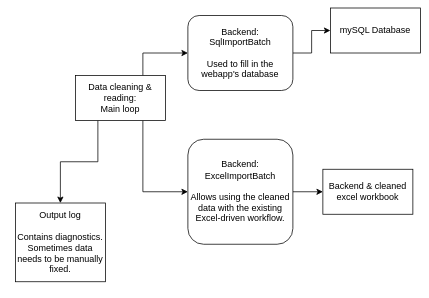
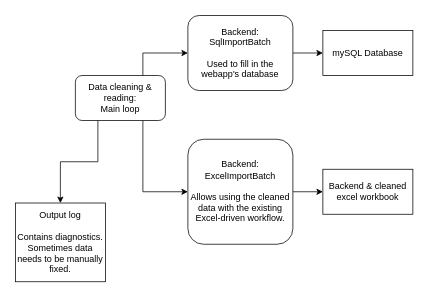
- <mxCell id="11" value="mySQL Database" style="rounded=0;whiteSpace=wrap;html=1;" vertex="1" parent="1"><mxGeometry x="440" y="10" width="120" height="60" as="geometry" /></mxCell>
+ <mxCell id="11" value="mySQL Database" style="rounded=0;whiteSpace=wrap;html=1;" vertex="1" parent="1"><mxGeometry x="430" y="40" width="120" height="60" as="geometry" /></mxCell>
- <mxCell id="5" value="Data cleaning &amp;amp; reading:&lt;br&gt;Main loop" style="whiteSpace=wrap;html=1;rounded=0;" vertex="1" parent="1"><mxGeometry x="100" y="100" width="120" height="60" as="geometry" /></mxCell>
+ <mxCell id="5" value="Data cleaning &amp;amp; reading:&lt;br&gt;Main loop" style="rounded=1;whiteSpace=wrap;html=1;" vertex="1" parent="1"><mxGeometry x="100" y="100" width="120" height="60" as="geometry" /></mxCell>
